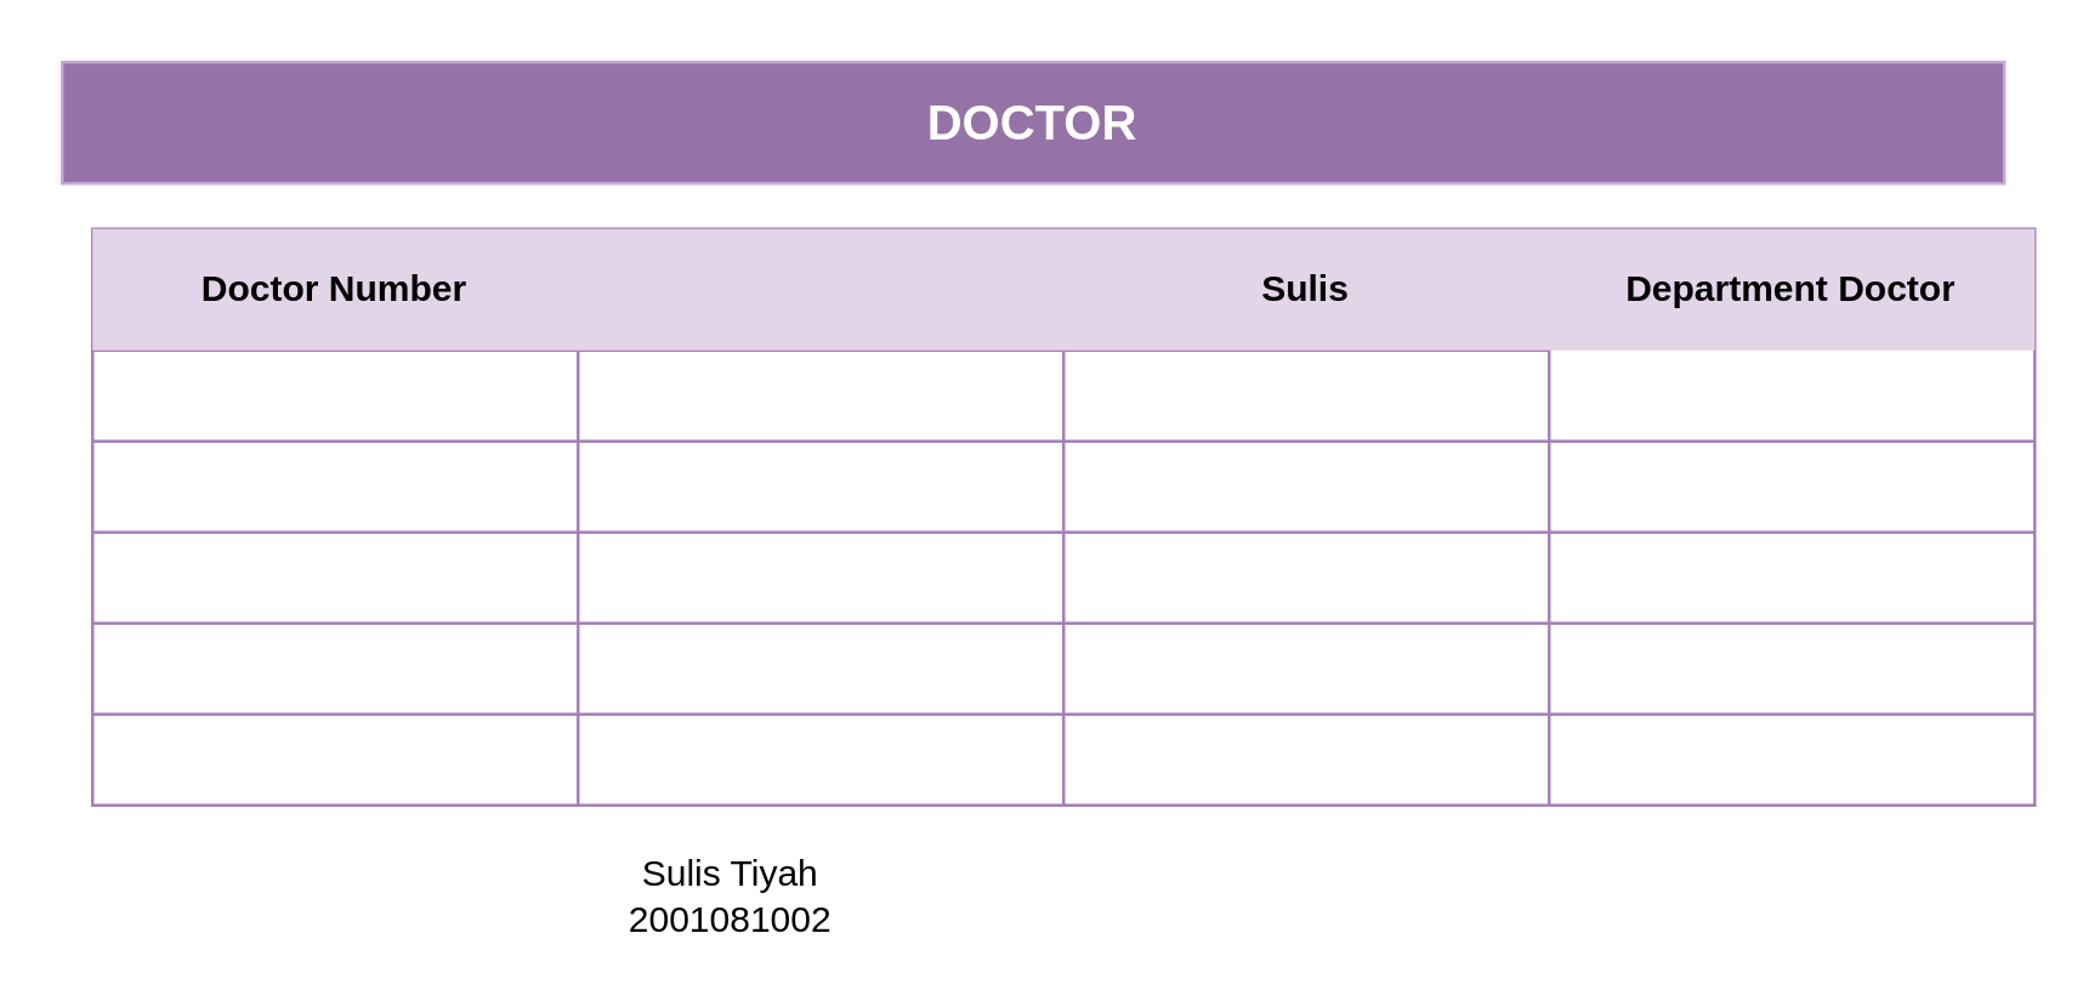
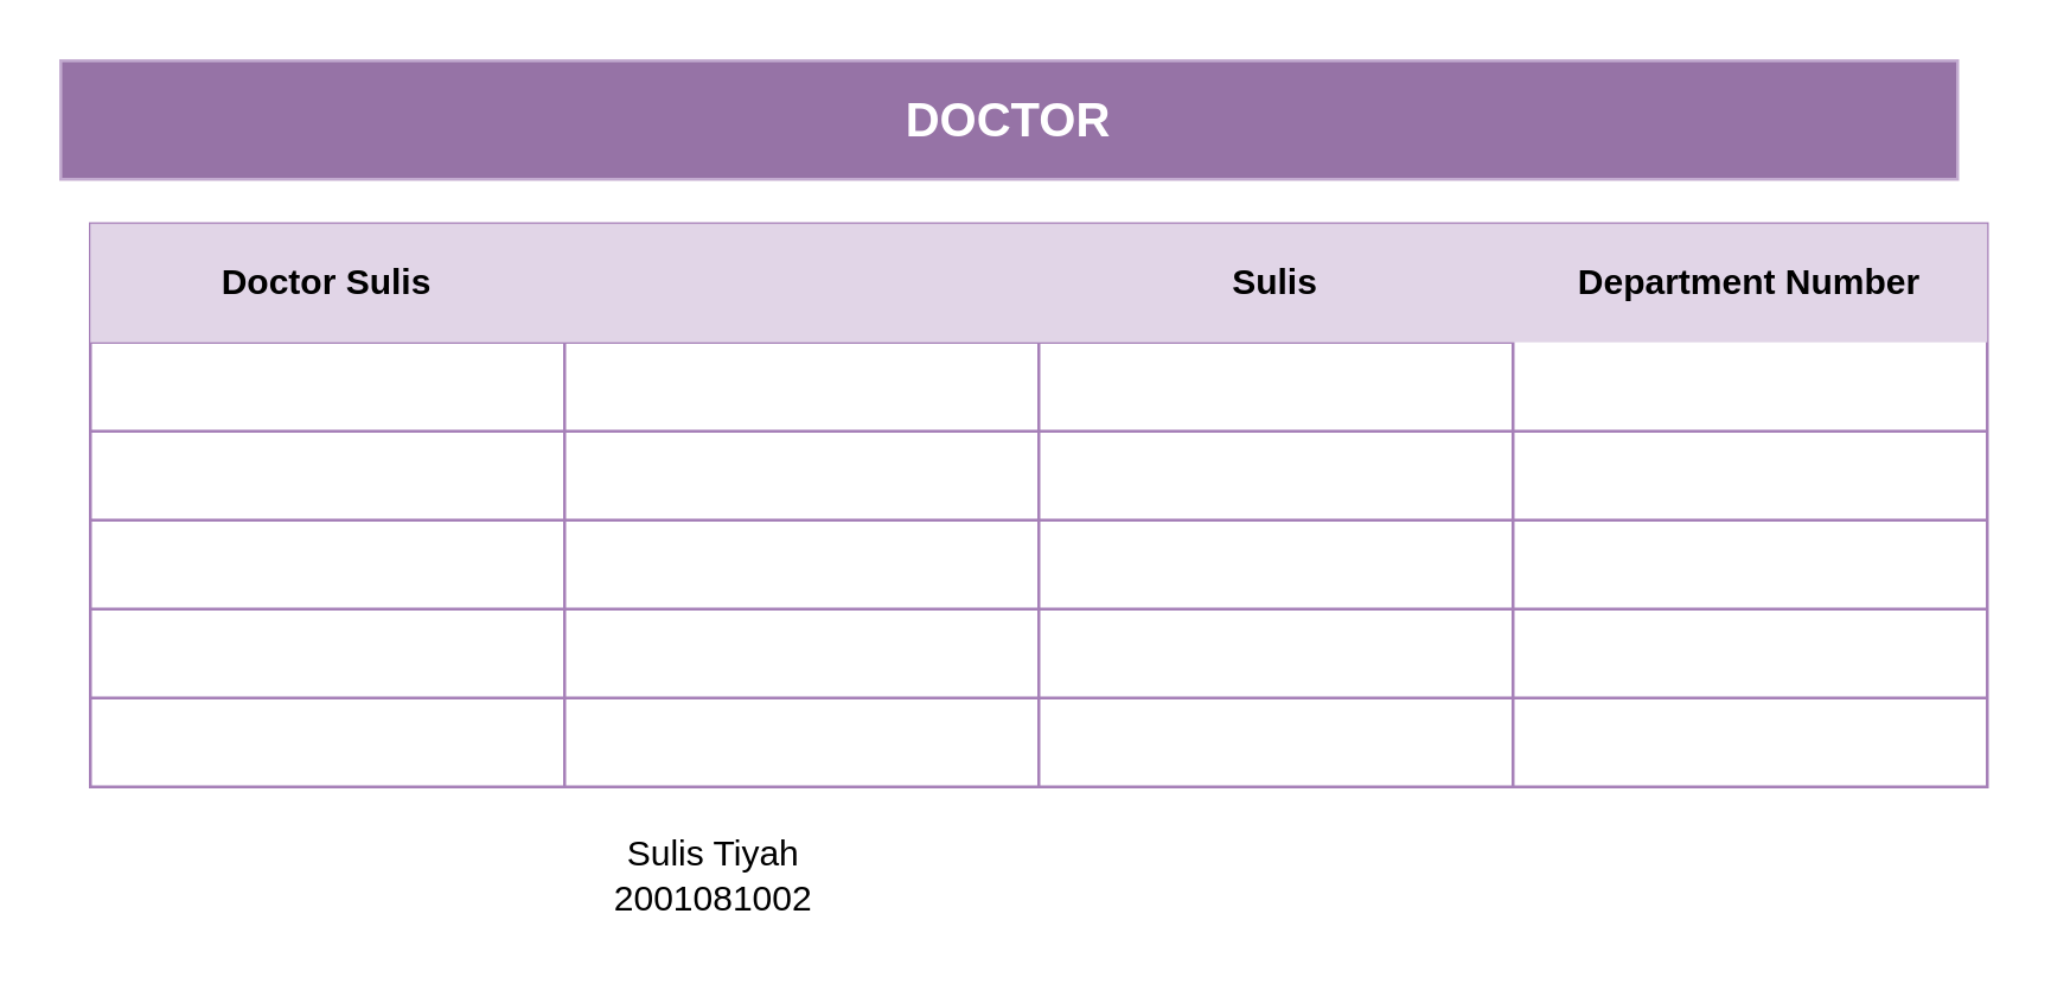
- <mxCell id="6" value="&lt;b&gt;Doctor Number&lt;/b&gt;" style="shape=partialRectangle;html=1;whiteSpace=wrap;connectable=0;overflow=hidden;fillColor=none;top=0;left=0;bottom=0;right=0;" vertex="1" parent="5"><mxGeometry width="160" height="40" as="geometry" /></mxCell>
+ <mxCell id="6" value="&lt;b&gt;Doctor Sulis&lt;/b&gt;" style="shape=partialRectangle;html=1;whiteSpace=wrap;connectable=0;overflow=hidden;fillColor=none;top=0;left=0;bottom=0;right=0;" vertex="1" parent="5"><mxGeometry width="160" height="40" as="geometry" /></mxCell>
- <mxCell id="8" value="&lt;b&gt;Department Doctor&lt;/b&gt;" style="shape=partialRectangle;html=1;whiteSpace=wrap;connectable=0;overflow=hidden;fillColor=none;top=0;left=0;bottom=0;right=0;" vertex="1" parent="5"><mxGeometry x="480" width="160" height="40" as="geometry" /></mxCell>
+ <mxCell id="8" value="&lt;b&gt;Department Number&lt;/b&gt;" style="shape=partialRectangle;html=1;whiteSpace=wrap;connectable=0;overflow=hidden;fillColor=none;top=0;left=0;bottom=0;right=0;" vertex="1" parent="5"><mxGeometry x="480" width="160" height="40" as="geometry" /></mxCell>
